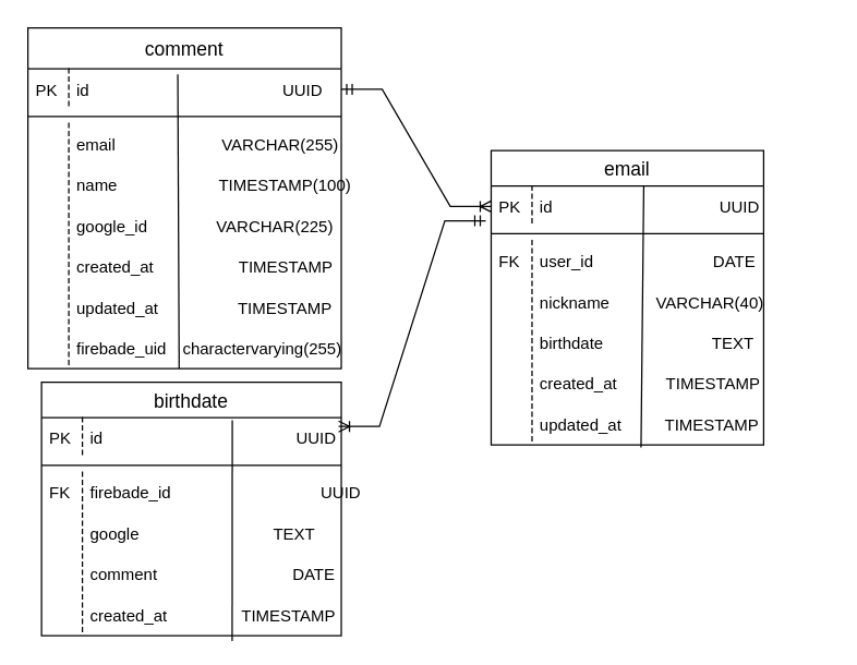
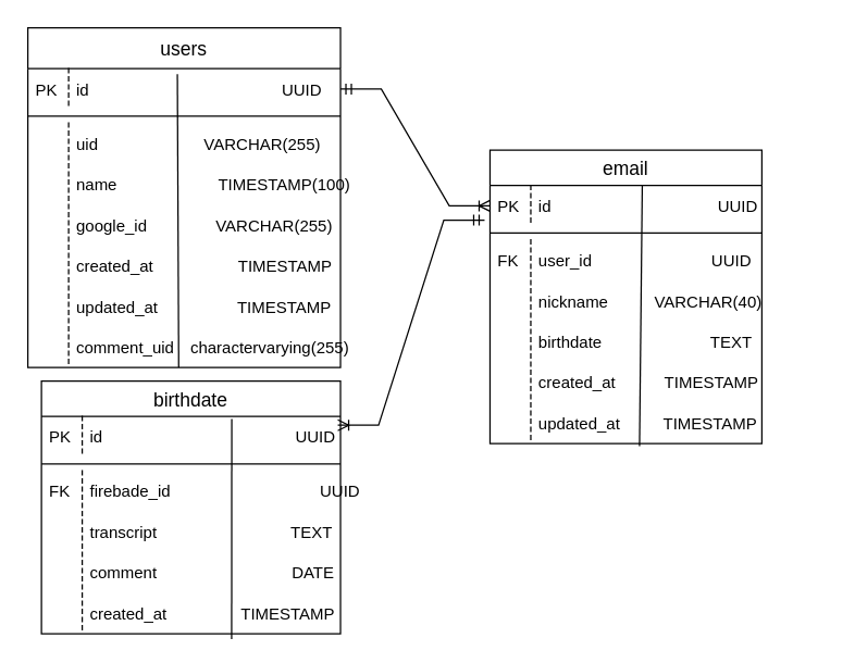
- <mxCell id="17" value="comment" style="swimlane;fontStyle=0;childLayout=stackLayout;horizontal=1;startSize=30;horizontalStack=0;resizeParent=1;resizeParentMax=0;resizeLast=0;collapsible=1;marginBottom=0;align=center;fontSize=14;" parent="1" vertex="1"><mxGeometry x="20" y="20" width="230" height="250" as="geometry" /></mxCell>
+ <mxCell id="17" value="users" style="swimlane;fontStyle=0;childLayout=stackLayout;horizontal=1;startSize=30;horizontalStack=0;resizeParent=1;resizeParentMax=0;resizeLast=0;collapsible=1;marginBottom=0;align=center;fontSize=14;" parent="1" vertex="1"><mxGeometry x="20" y="20" width="230" height="250" as="geometry" /></mxCell>
- <mxCell id="22" value="email 　　　　        VARCHAR(255)" style="shape=partialRectangle;fillColor=none;align=left;verticalAlign=middle;strokeColor=none;spacingLeft=34;rotatable=0;points=[[0,0.5],[1,0.5]];portConstraint=eastwest;dropTarget=0;" parent="17" vertex="1"><mxGeometry y="70" width="230" height="30" as="geometry" /></mxCell>
+ <mxCell id="22" value="uid 　　　　        VARCHAR(255)" style="shape=partialRectangle;fillColor=none;align=left;verticalAlign=middle;strokeColor=none;spacingLeft=34;rotatable=0;points=[[0,0.5],[1,0.5]];portConstraint=eastwest;dropTarget=0;" parent="17" vertex="1"><mxGeometry y="70" width="230" height="30" as="geometry" /></mxCell>
- <mxCell id="26" value="google_id　　        VARCHAR(225)" style="shape=partialRectangle;fillColor=none;align=left;verticalAlign=middle;strokeColor=none;spacingLeft=34;rotatable=0;points=[[0,0.5],[1,0.5]];portConstraint=eastwest;dropTarget=0;" parent="17" vertex="1"><mxGeometry y="130" width="230" height="30" as="geometry" /></mxCell>
+ <mxCell id="26" value="google_id　　        VARCHAR(255)" style="shape=partialRectangle;fillColor=none;align=left;verticalAlign=middle;strokeColor=none;spacingLeft=34;rotatable=0;points=[[0,0.5],[1,0.5]];portConstraint=eastwest;dropTarget=0;" parent="17" vertex="1"><mxGeometry y="130" width="230" height="30" as="geometry" /></mxCell>
- <mxCell id="7" value="user_id　　　　            DATE" style="shape=partialRectangle;fillColor=none;align=left;verticalAlign=middle;strokeColor=none;spacingLeft=34;rotatable=0;points=[[0,0.5],[1,0.5]];portConstraint=eastwest;dropTarget=0;" parent="2" vertex="1"><mxGeometry y="66" width="200" height="30" as="geometry" /></mxCell>
+ <mxCell id="7" value="user_id　　　　            UUID" style="shape=partialRectangle;fillColor=none;align=left;verticalAlign=middle;strokeColor=none;spacingLeft=34;rotatable=0;points=[[0,0.5],[1,0.5]];portConstraint=eastwest;dropTarget=0;" parent="2" vertex="1"><mxGeometry y="66" width="200" height="30" as="geometry" /></mxCell>
- <mxCell id="32" value="firebade_uid　charactervarying(255)" style="shape=partialRectangle;fillColor=none;align=left;verticalAlign=middle;strokeColor=none;spacingLeft=34;rotatable=0;points=[[0,0.5],[1,0.5]];portConstraint=eastwest;dropTarget=0;fontSize=12;" vertex="1" parent="17"><mxGeometry y="220" width="230" height="30" as="geometry" /></mxCell>
+ <mxCell id="32" value="comment_uid　charactervarying(255)" style="shape=partialRectangle;fillColor=none;align=left;verticalAlign=middle;strokeColor=none;spacingLeft=34;rotatable=0;points=[[0,0.5],[1,0.5]];portConstraint=eastwest;dropTarget=0;fontSize=12;" vertex="1" parent="17"><mxGeometry y="220" width="230" height="30" as="geometry" /></mxCell>
- <mxCell id="41" value="google　　　　　　        TEXT" style="shape=partialRectangle;fillColor=none;align=left;verticalAlign=middle;strokeColor=none;spacingLeft=34;rotatable=0;points=[[0,0.5],[1,0.5]];portConstraint=eastwest;dropTarget=0;" parent="34" vertex="1"><mxGeometry y="96" width="220" height="30" as="geometry" /></mxCell>
+ <mxCell id="41" value="transcript　　　　　　        TEXT" style="shape=partialRectangle;fillColor=none;align=left;verticalAlign=middle;strokeColor=none;spacingLeft=34;rotatable=0;points=[[0,0.5],[1,0.5]];portConstraint=eastwest;dropTarget=0;" parent="34" vertex="1"><mxGeometry y="96" width="220" height="30" as="geometry" /></mxCell>
